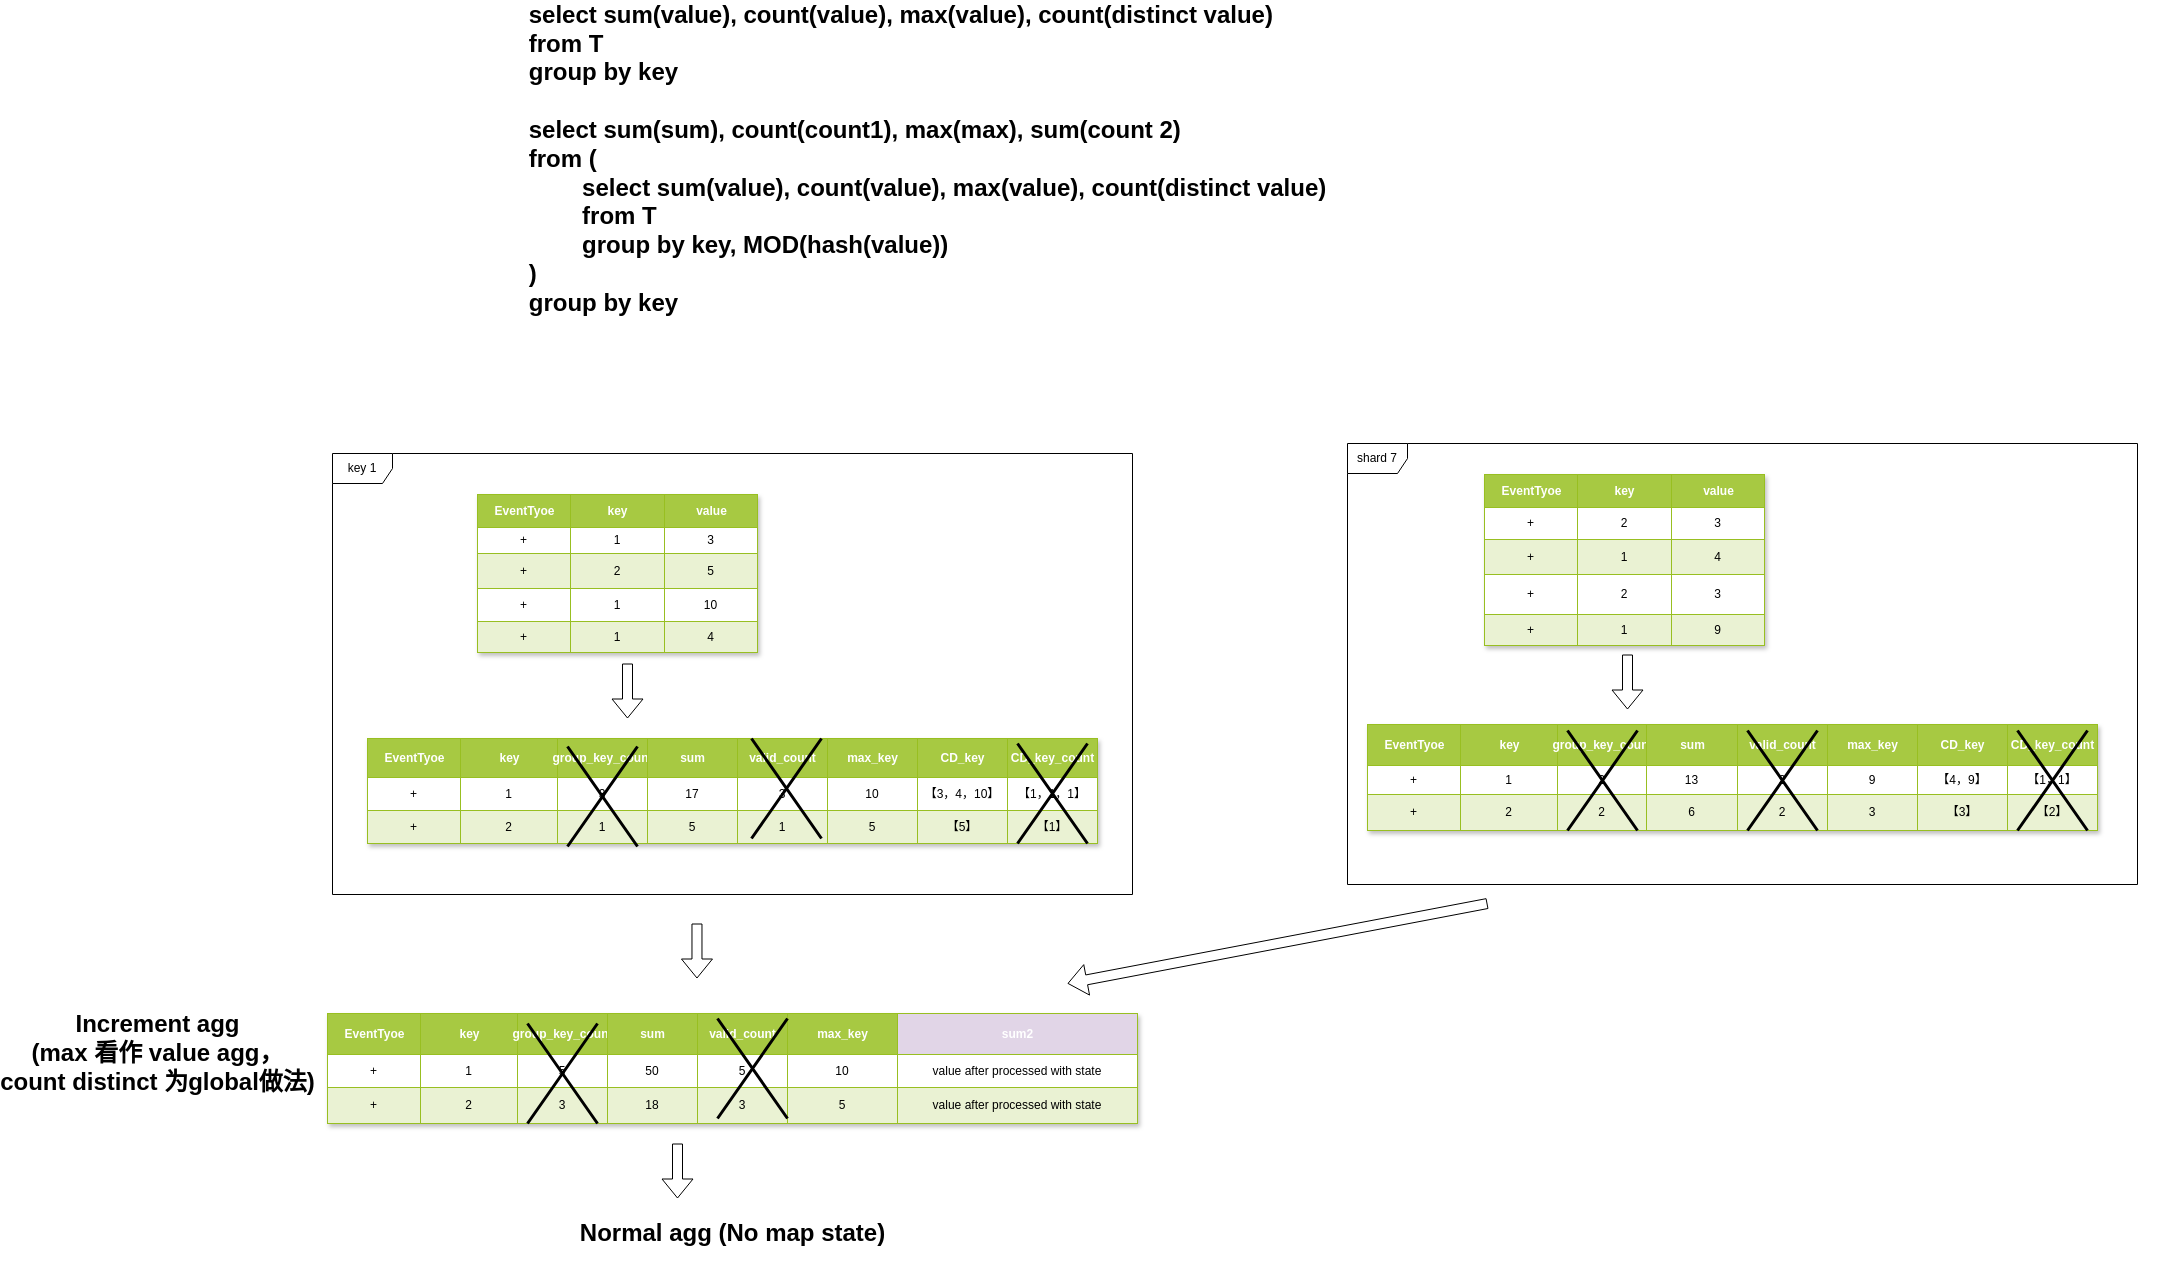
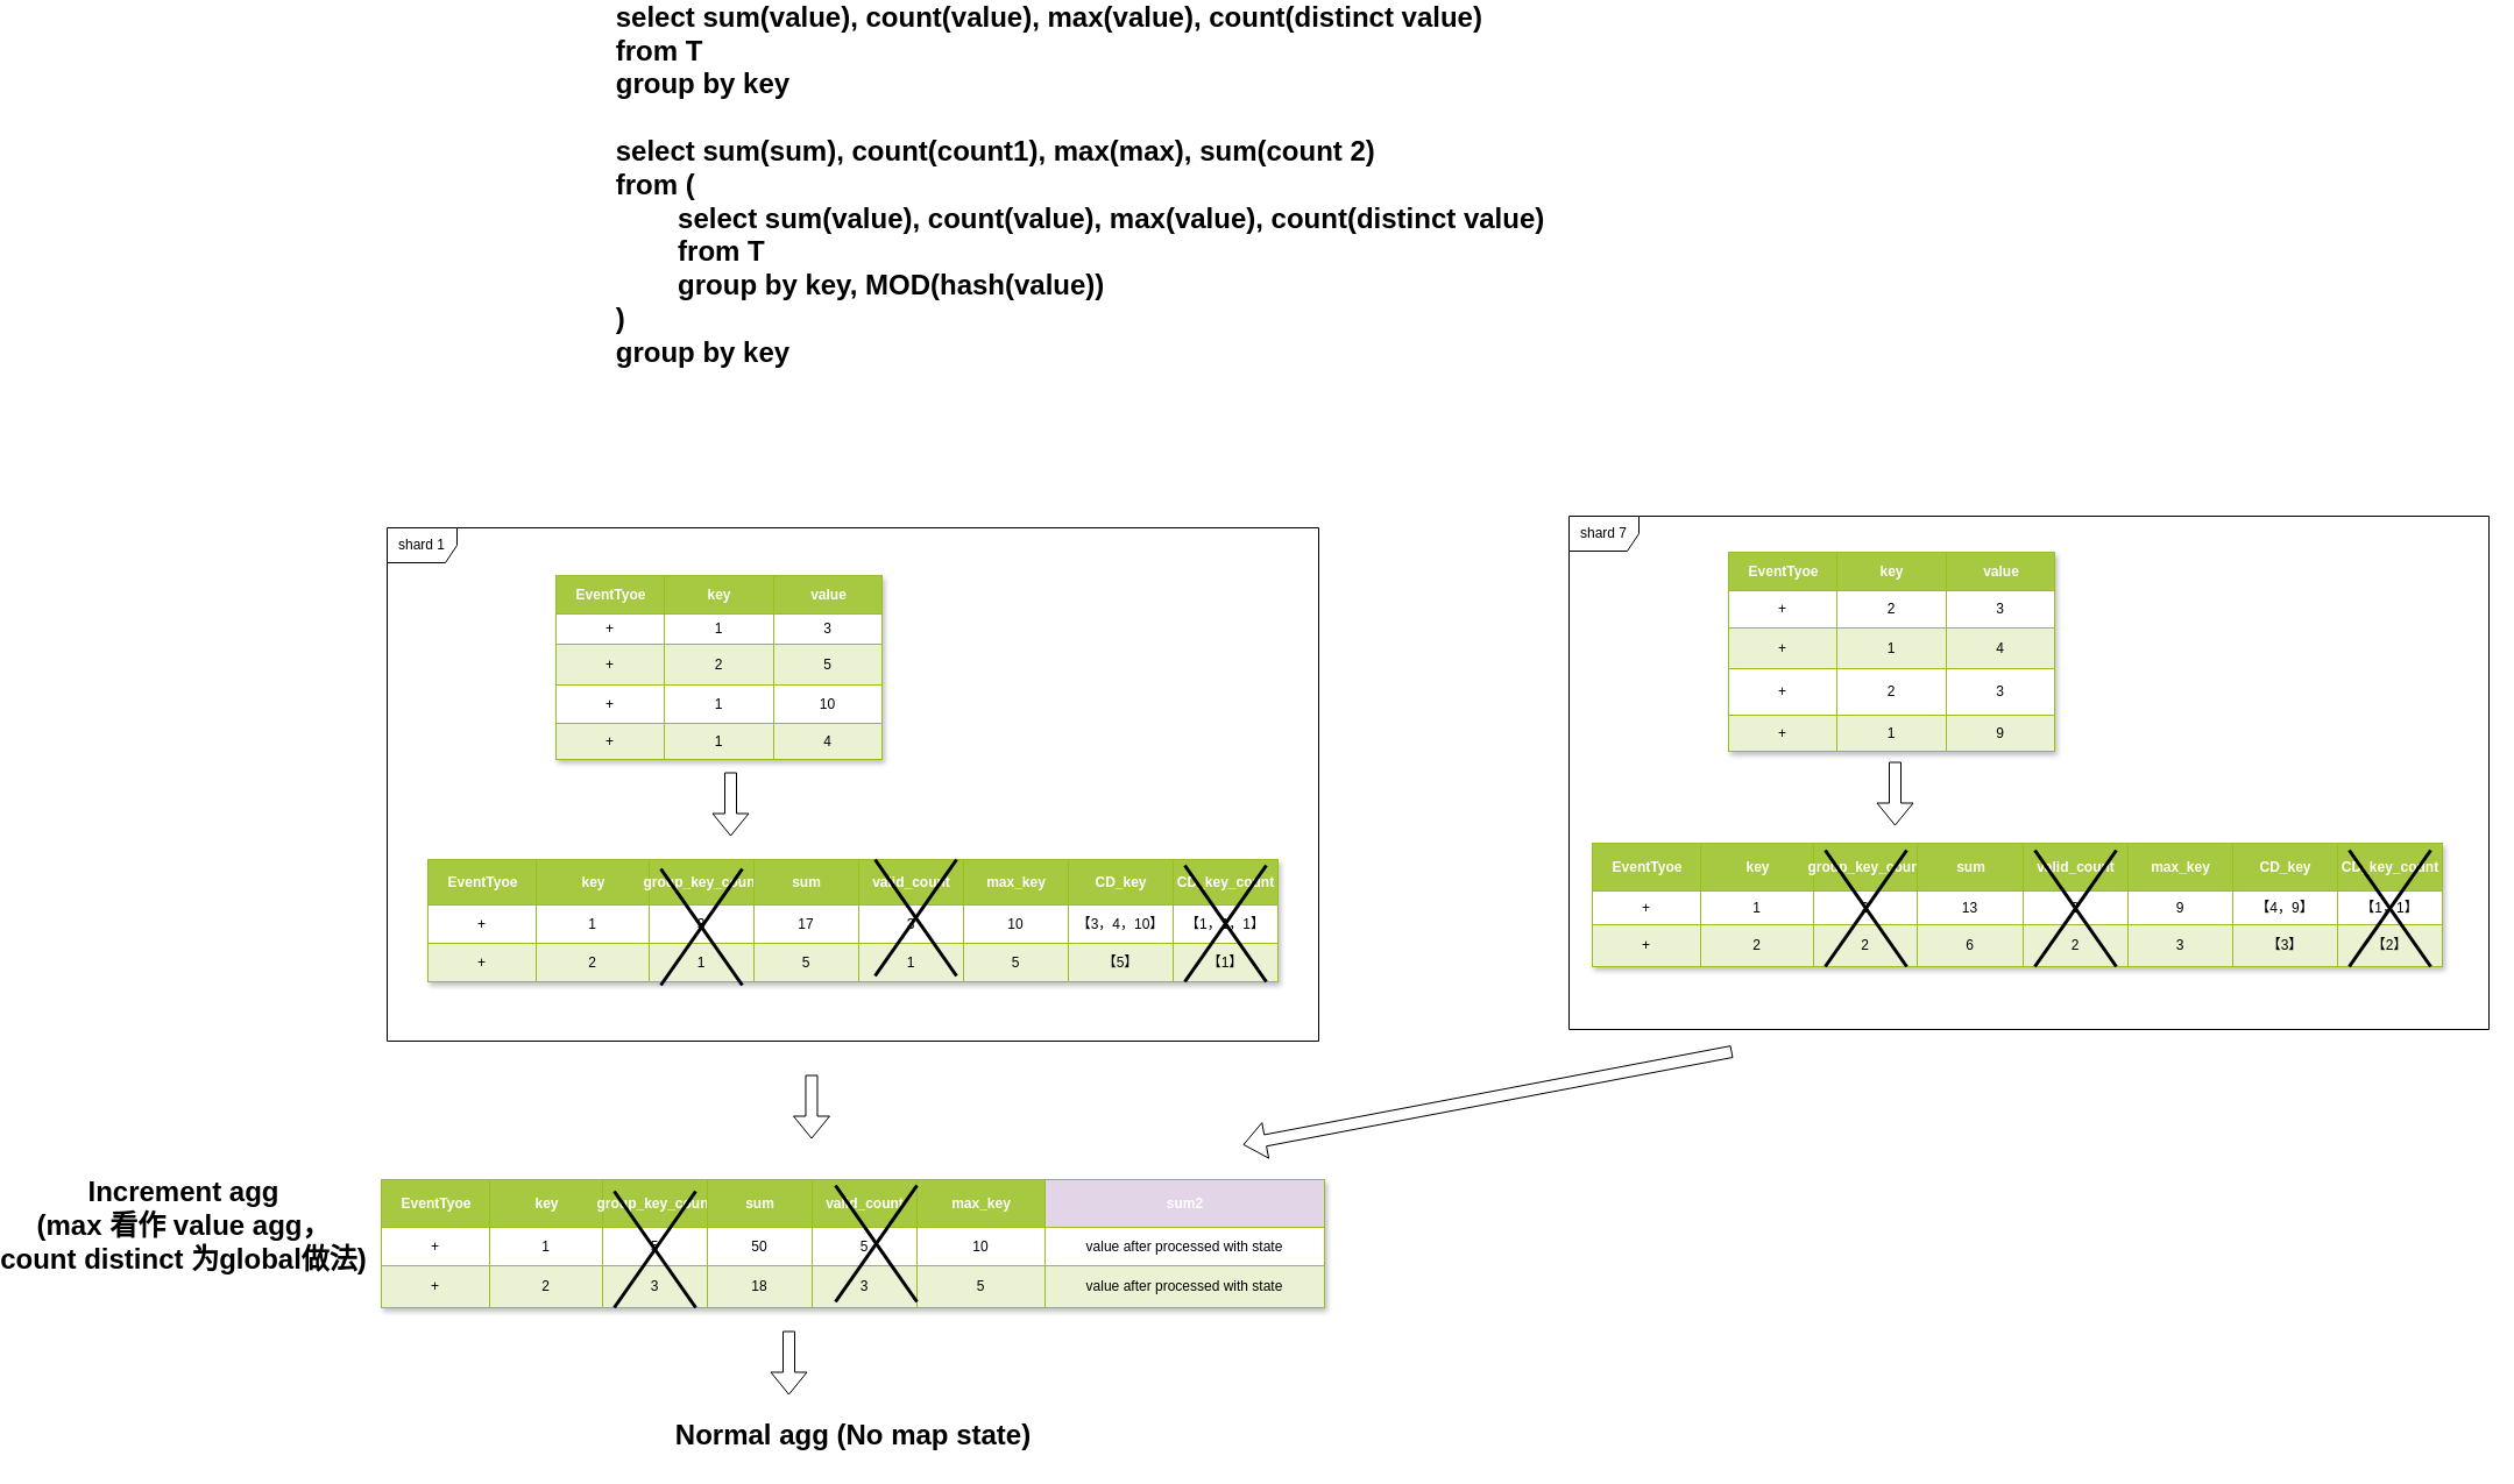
- <mxCell id="126" value="key 1" style="shape=umlFrame;whiteSpace=wrap;html=1;pointerEvents=0;" vertex="1" parent="1"><mxGeometry x="245" y="450" width="800" height="441" as="geometry" /></mxCell>
+ <mxCell id="126" value="shard 1" style="shape=umlFrame;whiteSpace=wrap;html=1;pointerEvents=0;" vertex="1" parent="1"><mxGeometry x="245" y="450" width="800" height="441" as="geometry" /></mxCell>
